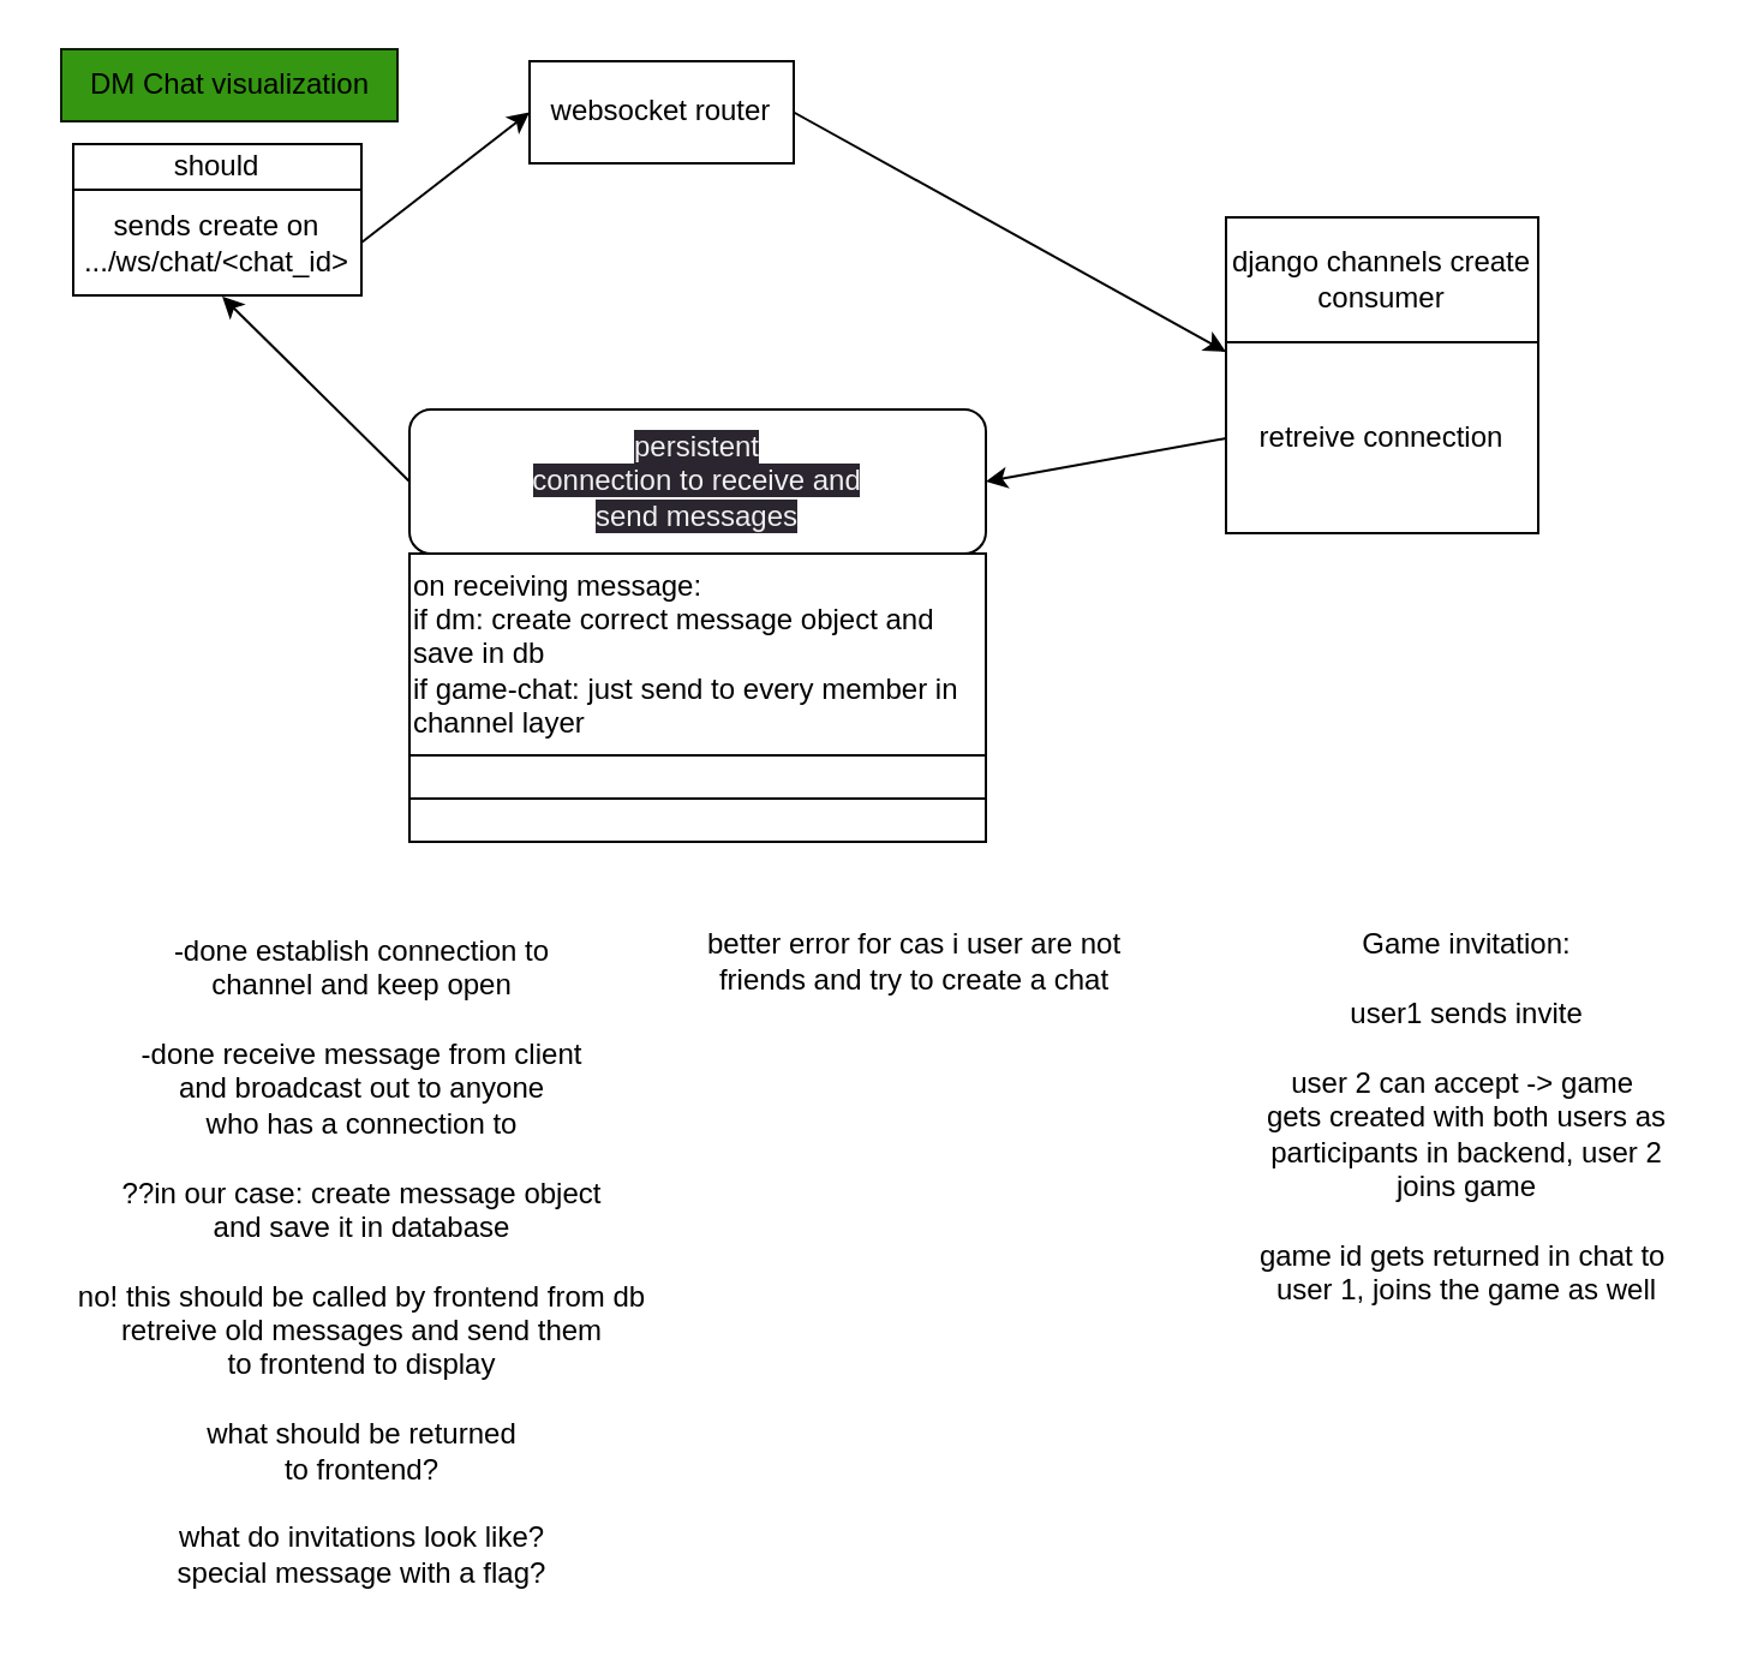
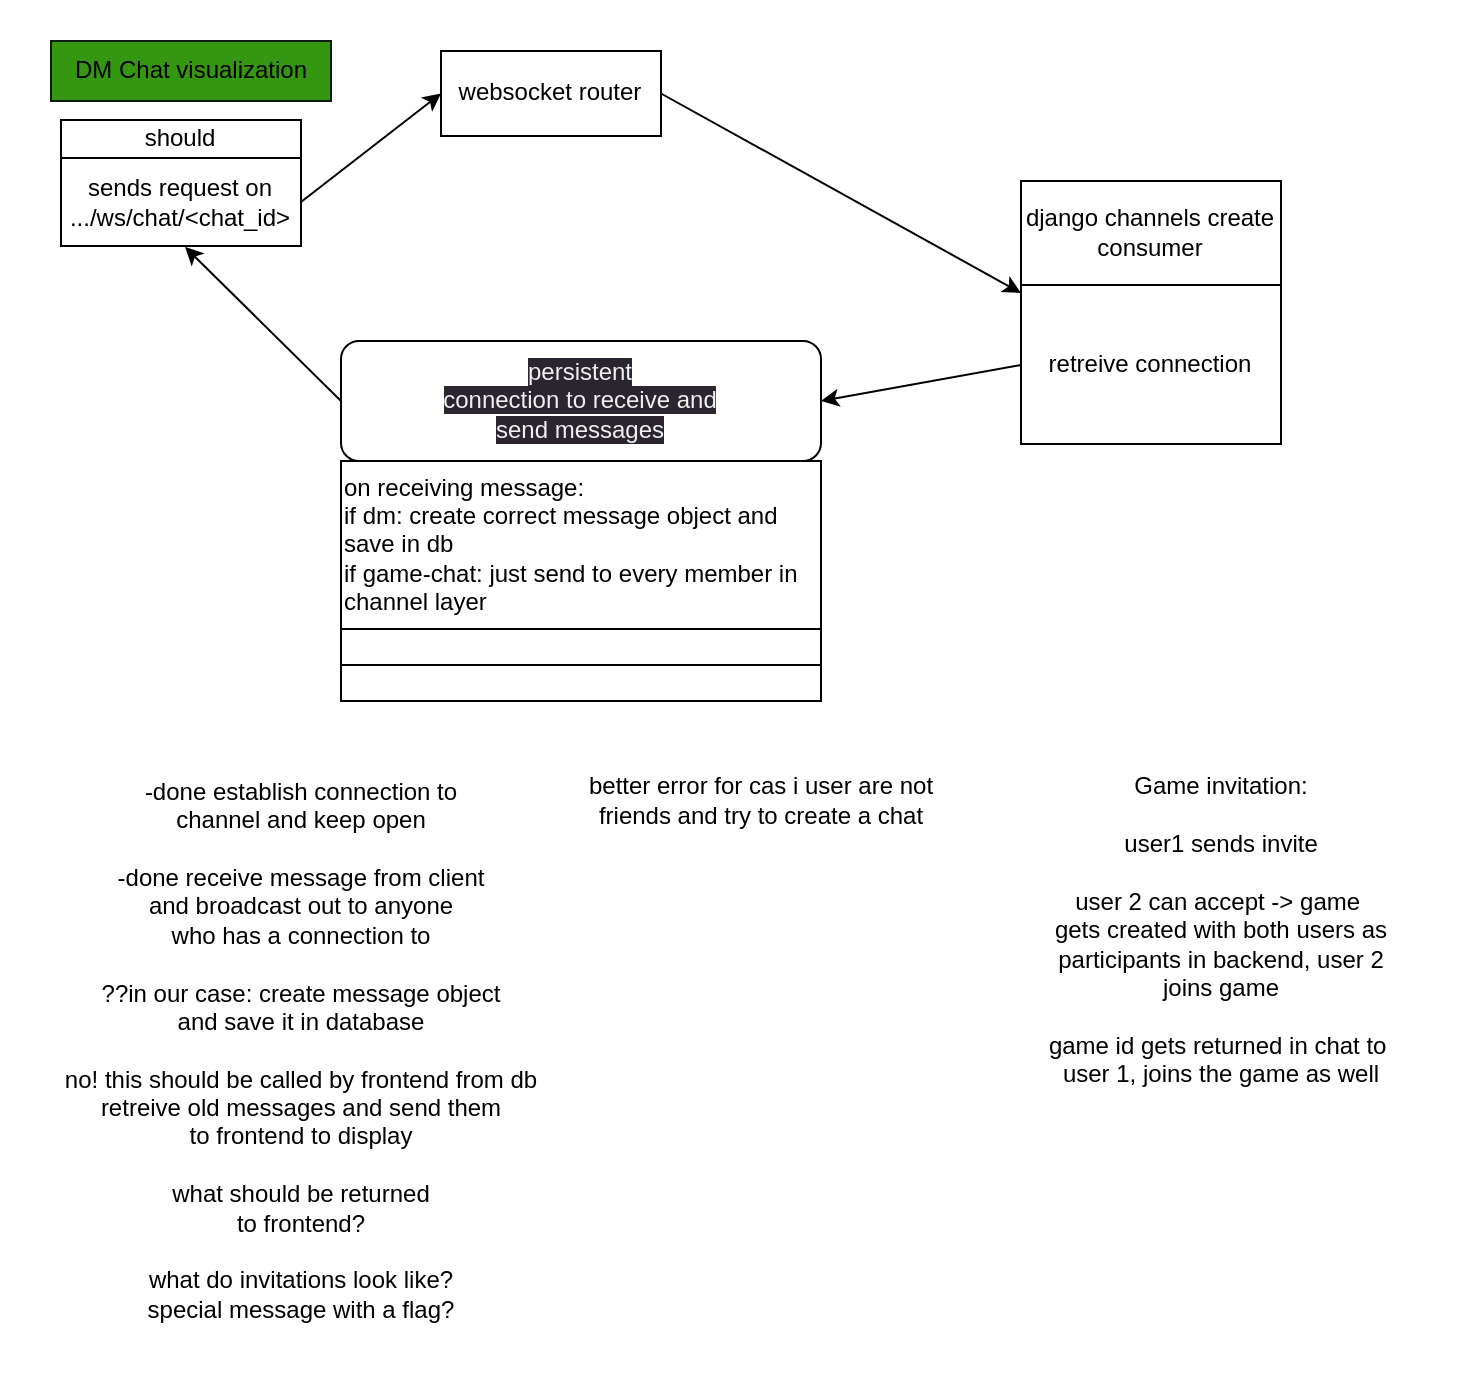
- <mxCell id="9" value="sends create on .../ws/chat/&amp;lt;chat_id&amp;gt;" style="shape=partialRectangle;html=1;whiteSpace=wrap;connectable=0;overflow=hidden;fillColor=none;top=0;left=0;bottom=0;right=0;pointerEvents=1;shadow=0;" parent="8" vertex="1"><mxGeometry width="120" height="44" as="geometry"><mxRectangle width="120" height="44" as="alternateBounds" /></mxGeometry></mxCell>
+ <mxCell id="9" value="sends request on .../ws/chat/&amp;lt;chat_id&amp;gt;" style="shape=partialRectangle;html=1;whiteSpace=wrap;connectable=0;overflow=hidden;fillColor=none;top=0;left=0;bottom=0;right=0;pointerEvents=1;shadow=0;" parent="8" vertex="1"><mxGeometry width="120" height="44" as="geometry"><mxRectangle width="120" height="44" as="alternateBounds" /></mxGeometry></mxCell>
